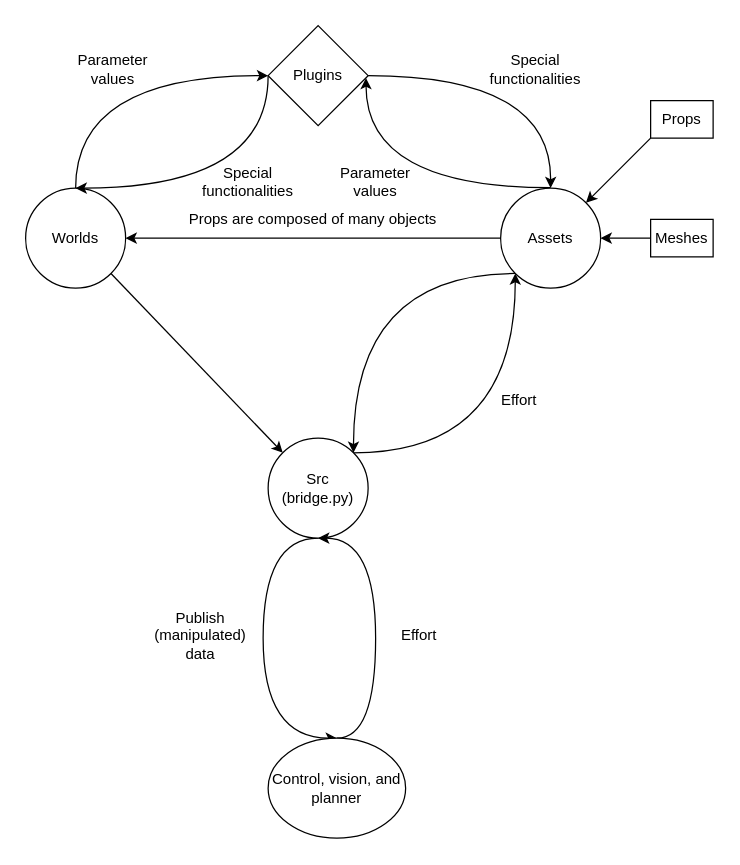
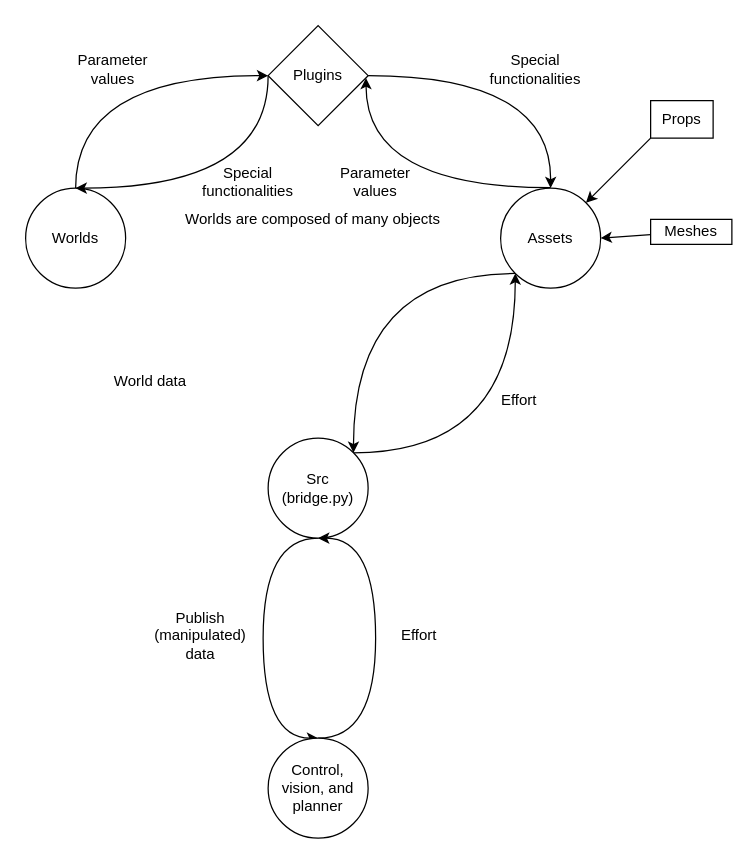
- <mxCell id="18" value="Props are composed of many objects" style="text;strokeColor=none;align=center;fillColor=none;html=1;verticalAlign=middle;whiteSpace=wrap;rounded=0;" vertex="1" parent="1"><mxGeometry x="140" y="160" width="220" height="30" as="geometry" /></mxCell>
+ <mxCell id="18" value="Worlds are composed of many objects" style="text;strokeColor=none;align=center;fillColor=none;html=1;verticalAlign=middle;whiteSpace=wrap;rounded=0;" vertex="1" parent="1"><mxGeometry x="140" y="160" width="220" height="30" as="geometry" /></mxCell>
- <mxCell id="2" style="edgeStyle=none;html=1;entryX=1;entryY=0.5;entryDx=0;entryDy=0;" edge="1" parent="1" source="5" target="8"><mxGeometry relative="1" as="geometry" /></mxCell>
- <mxCell id="17" value="Meshes" style="whiteSpace=wrap;html=1;" vertex="1" parent="1"><mxGeometry x="520" y="175" width="50" height="30" as="geometry" /></mxCell>
+ <mxCell id="17" value="Meshes" style="whiteSpace=wrap;html=1;" vertex="1" parent="1"><mxGeometry x="520" y="175" width="65" height="20" as="geometry" /></mxCell>
- <mxCell id="6" style="edgeStyle=none;html=1;exitX=1;exitY=1;exitDx=0;exitDy=0;entryX=0;entryY=0;entryDx=0;entryDy=0;" edge="1" parent="1" source="8" target="11"><mxGeometry relative="1" as="geometry" /></mxCell>
+ <mxCell id="22" value="World data" style="text;strokeColor=none;align=center;fillColor=none;html=1;verticalAlign=middle;whiteSpace=wrap;rounded=0;" vertex="1" parent="1"><mxGeometry x="90" y="290" width="60" height="30" as="geometry" /></mxCell>
- <mxCell id="13" value="Control, vision, and planner" style="ellipse;whiteSpace=wrap;html=1;" parent="1" vertex="1"><mxGeometry x="214" y="590" width="110" height="80" as="geometry" /></mxCell>
+ <mxCell id="13" value="Control, vision, and planner" style="ellipse;whiteSpace=wrap;html=1;" parent="1" vertex="1"><mxGeometry x="214" y="590" width="80" height="80" as="geometry" /></mxCell>
